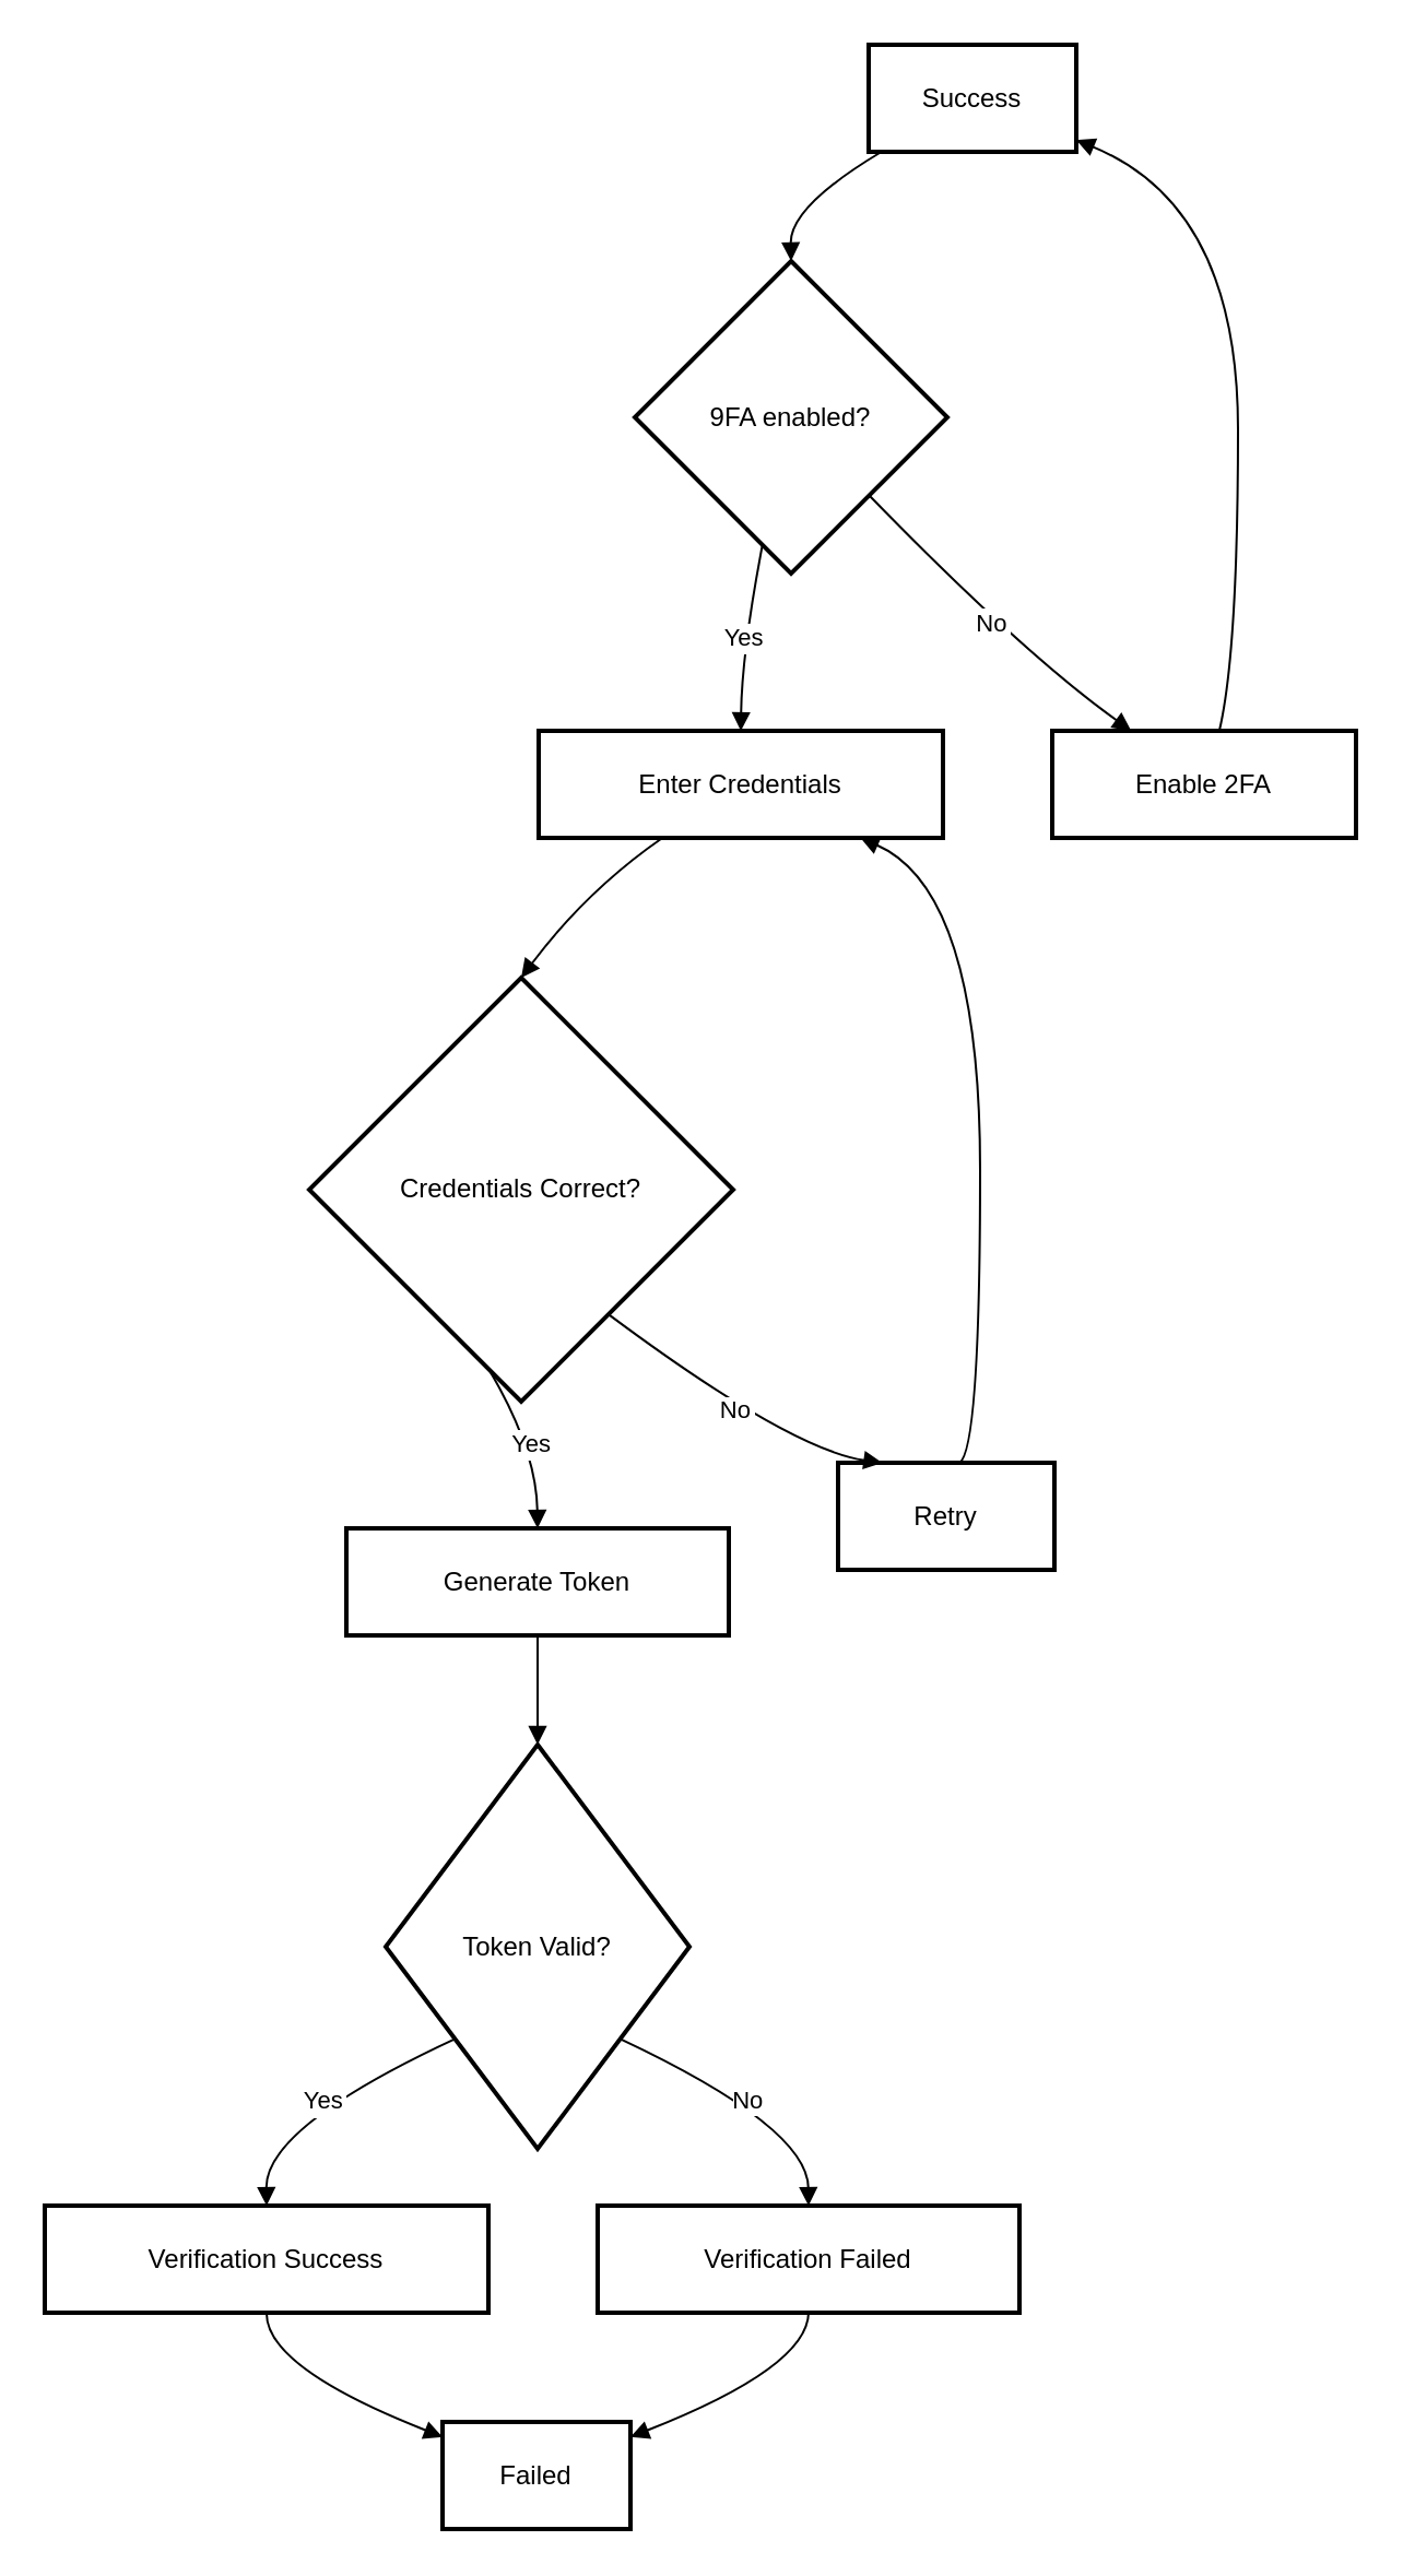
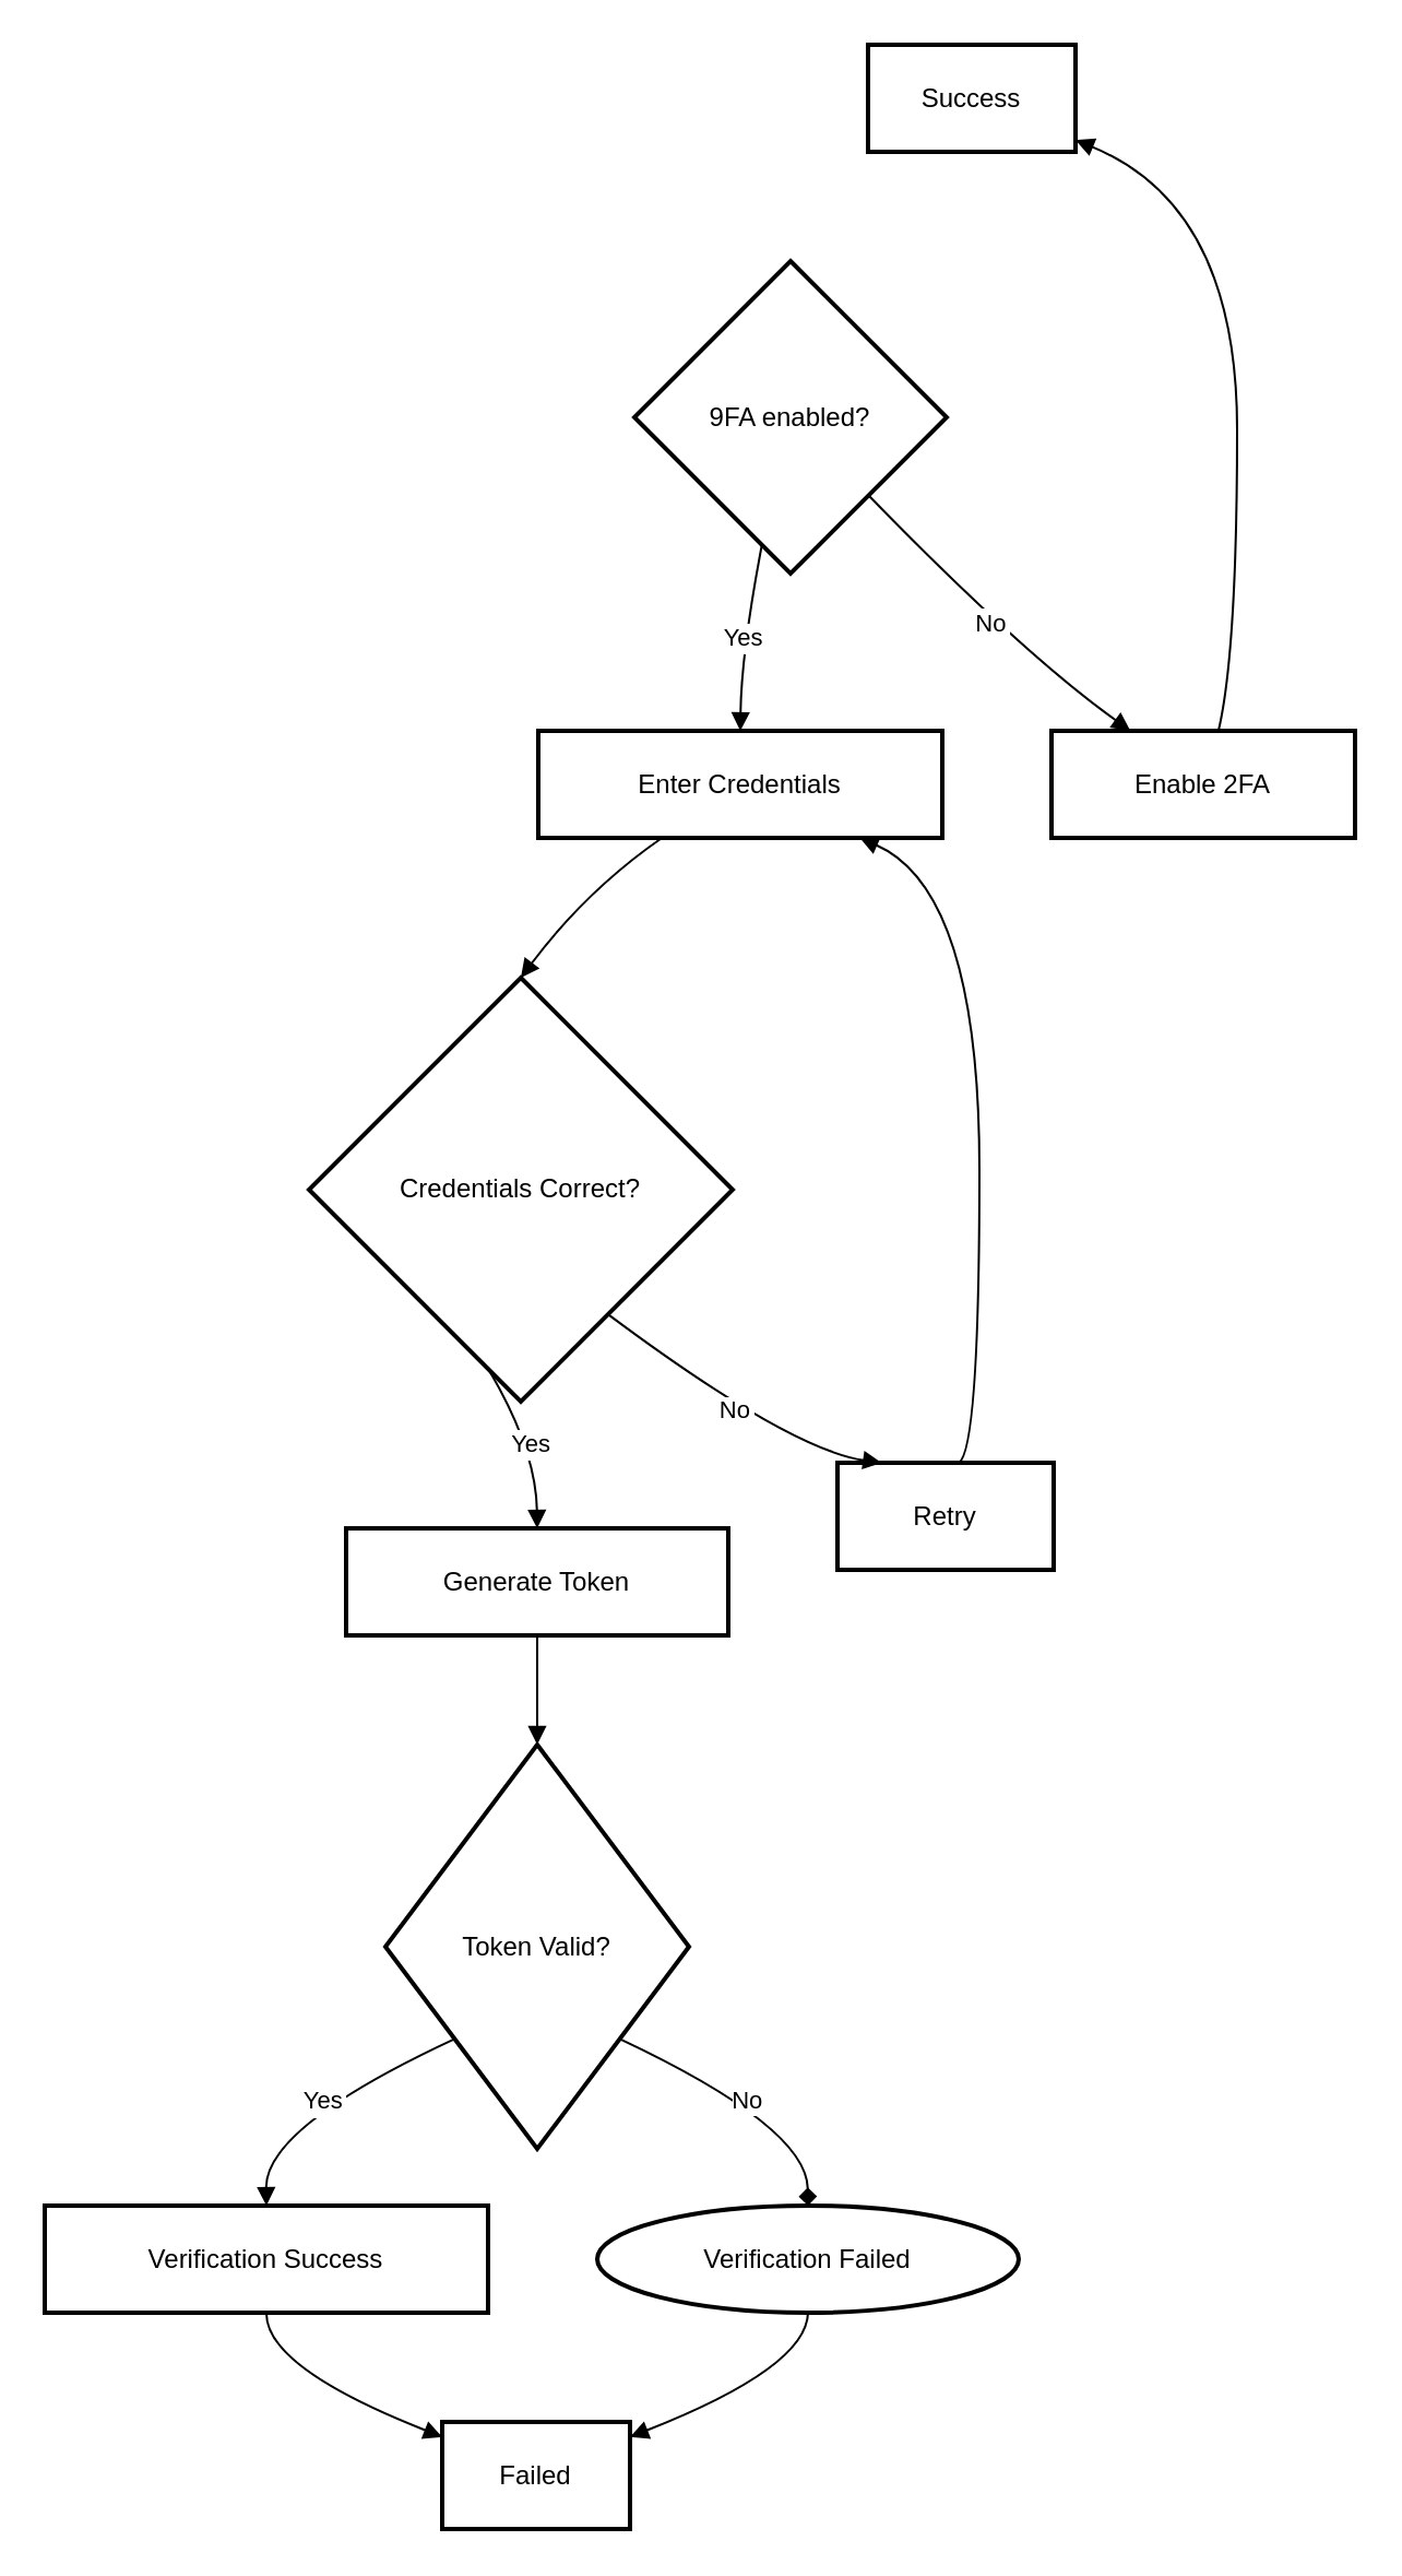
- <mxCell id="13" value="" style="curved=1;startArrow=none;endArrow=block;exitX=0.07;exitY=0.99;entryX=0.5;entryY=0;" edge="1" parent="1" source="2" target="3"><mxGeometry relative="1" as="geometry"><Array as="points"><mxPoint x="361" y="94" /></Array></mxGeometry></mxCell>
- <mxCell id="22" value="No" style="curved=1;startArrow=none;endArrow=block;exitX=1;exitY=0.92;entryX=0.5;entryY=0.01;" edge="1" parent="1" source="7" target="11"><mxGeometry relative="1" as="geometry"><Array as="points"><mxPoint x="369" y="973" /></Array></mxGeometry></mxCell>
+ <mxCell id="22" value="No" style="curved=1;startArrow=none;endArrow=diamond;exitX=1;exitY=0.92;entryX=0.5;entryY=0.01;" edge="1" parent="1" source="7" target="11"><mxGeometry relative="1" as="geometry"><Array as="points"><mxPoint x="369" y="973" /></Array></mxGeometry></mxCell>
- <mxCell id="11" value="Verification Failed" style="whiteSpace=wrap;strokeWidth=2;" vertex="1" parent="1"><mxGeometry x="273" y="1009" width="193" height="49" as="geometry" /></mxCell>
+ <mxCell id="11" value="Verification Failed" style="ellipse;whiteSpace=wrap;strokeWidth=2;" vertex="1" parent="1"><mxGeometry x="273" y="1009" width="193" height="49" as="geometry" /></mxCell>
